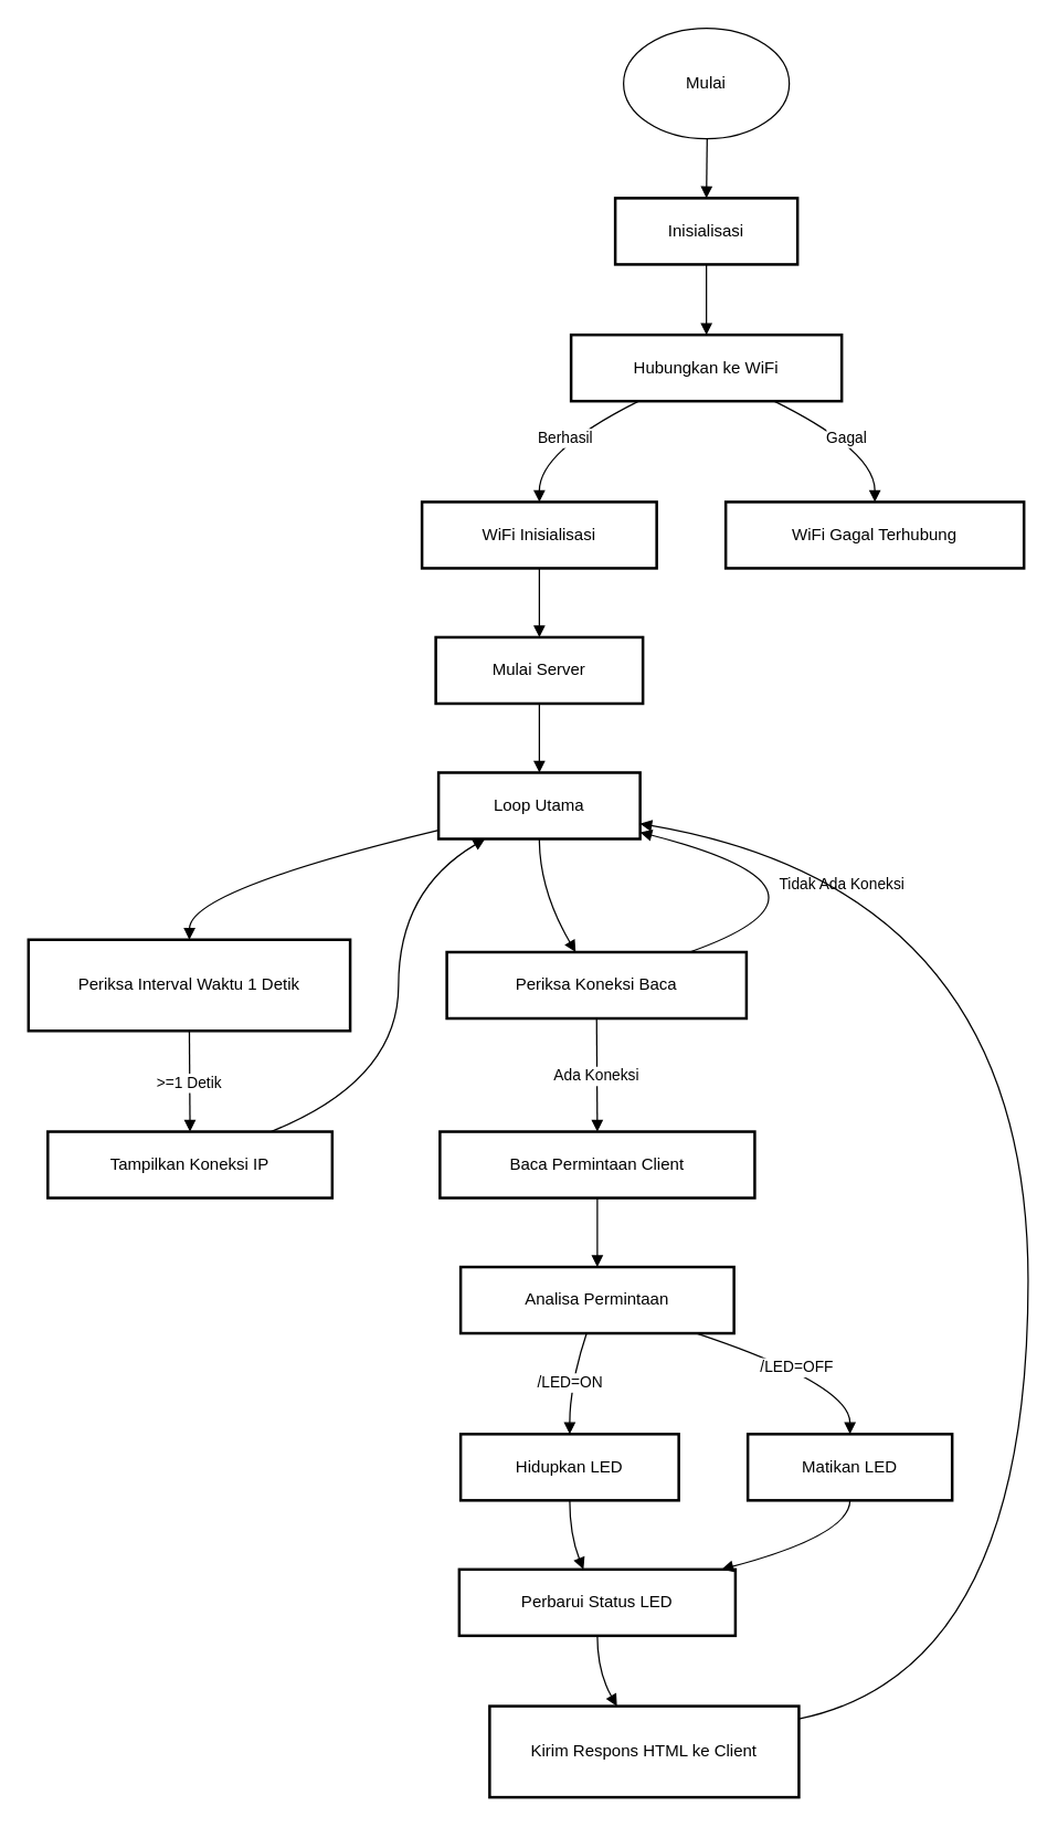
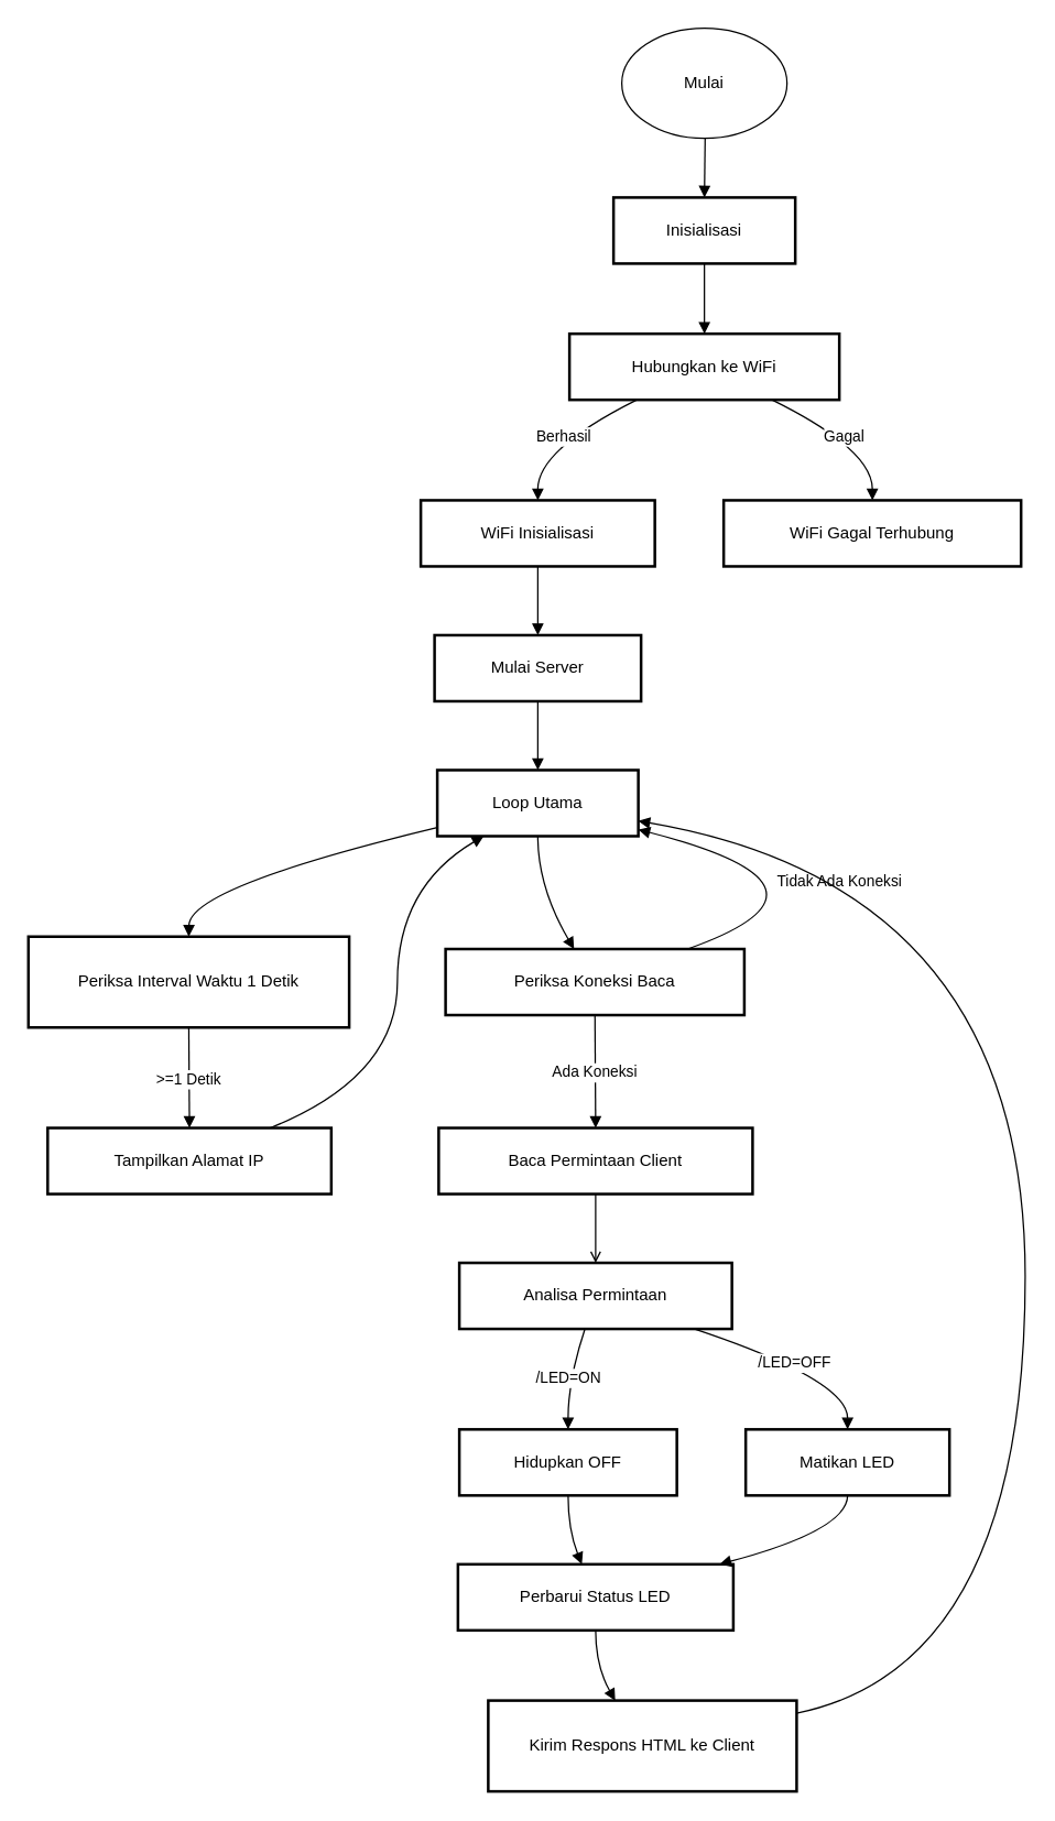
- <mxCell id="9" value="Tampilkan Koneksi IP" style="whiteSpace=wrap;strokeWidth=2;" vertex="1" parent="1"><mxGeometry x="34" y="819" width="206" height="48" as="geometry" /></mxCell>
+ <mxCell id="9" value="Tampilkan Alamat IP" style="whiteSpace=wrap;strokeWidth=2;" vertex="1" parent="1"><mxGeometry x="34" y="819" width="206" height="48" as="geometry" /></mxCell>
- <mxCell id="29" value="" style="curved=1;startArrow=none;endArrow=block;exitX=0.5;exitY=1;entryX=0.5;entryY=0;rounded=0;" edge="1" parent="1" source="11" target="12"><mxGeometry relative="1" as="geometry"><Array as="points" /></mxGeometry></mxCell>
+ <mxCell id="29" value="" style="curved=1;startArrow=none;endArrow=open;exitX=0.5;exitY=1;entryX=0.5;entryY=0;rounded=0;" edge="1" parent="1" source="11" target="12"><mxGeometry relative="1" as="geometry"><Array as="points" /></mxGeometry></mxCell>
- <mxCell id="13" value="Hidupkan LED" style="whiteSpace=wrap;strokeWidth=2;" vertex="1" parent="1"><mxGeometry x="333" y="1038" width="158" height="48" as="geometry" /></mxCell>
+ <mxCell id="13" value="Hidupkan OFF" style="whiteSpace=wrap;strokeWidth=2;" vertex="1" parent="1"><mxGeometry x="333" y="1038" width="158" height="48" as="geometry" /></mxCell>
